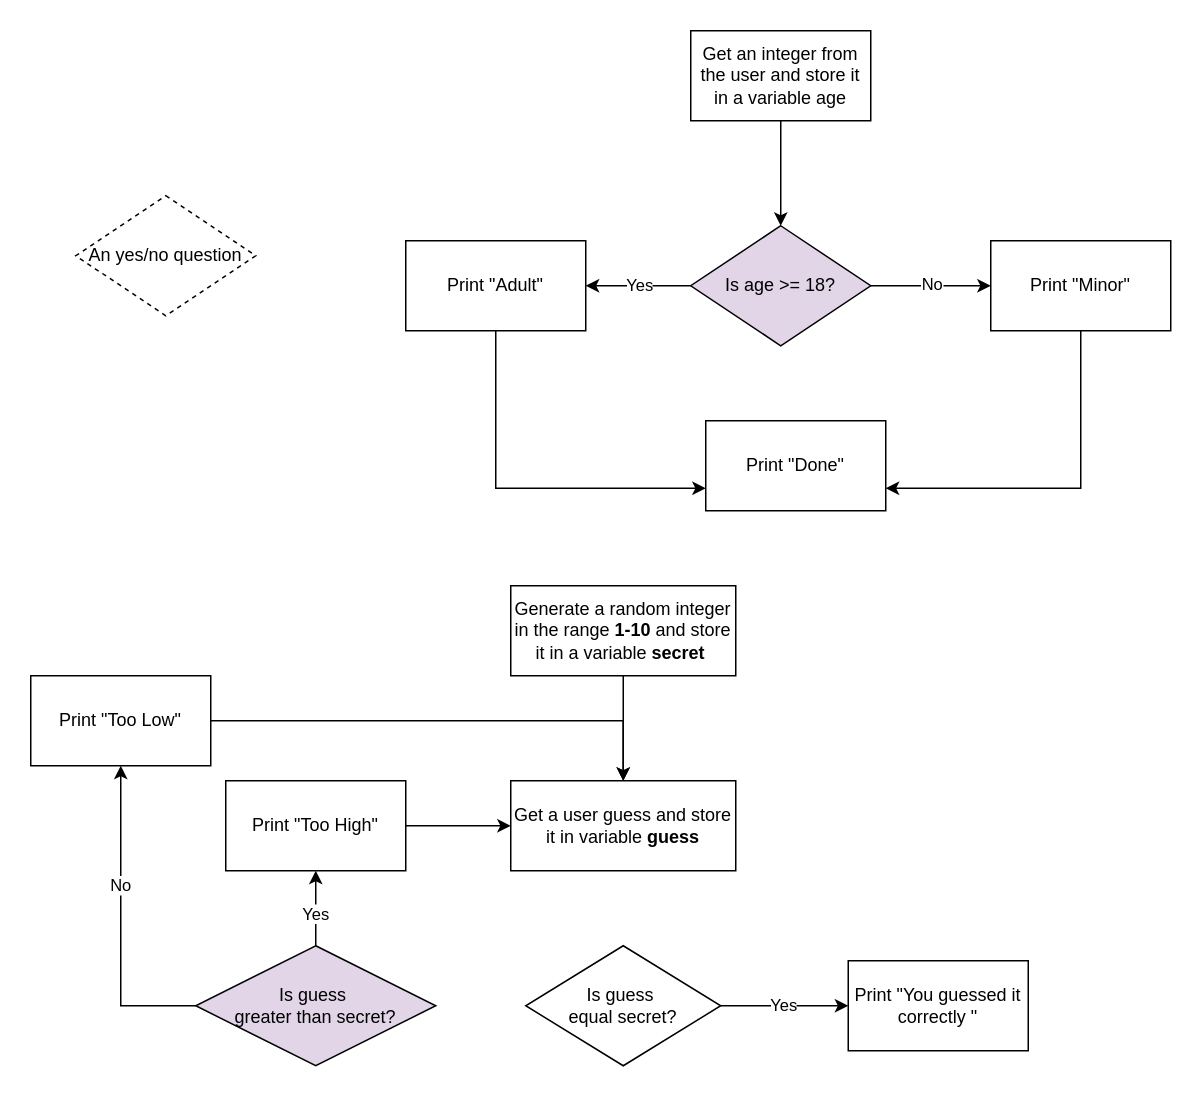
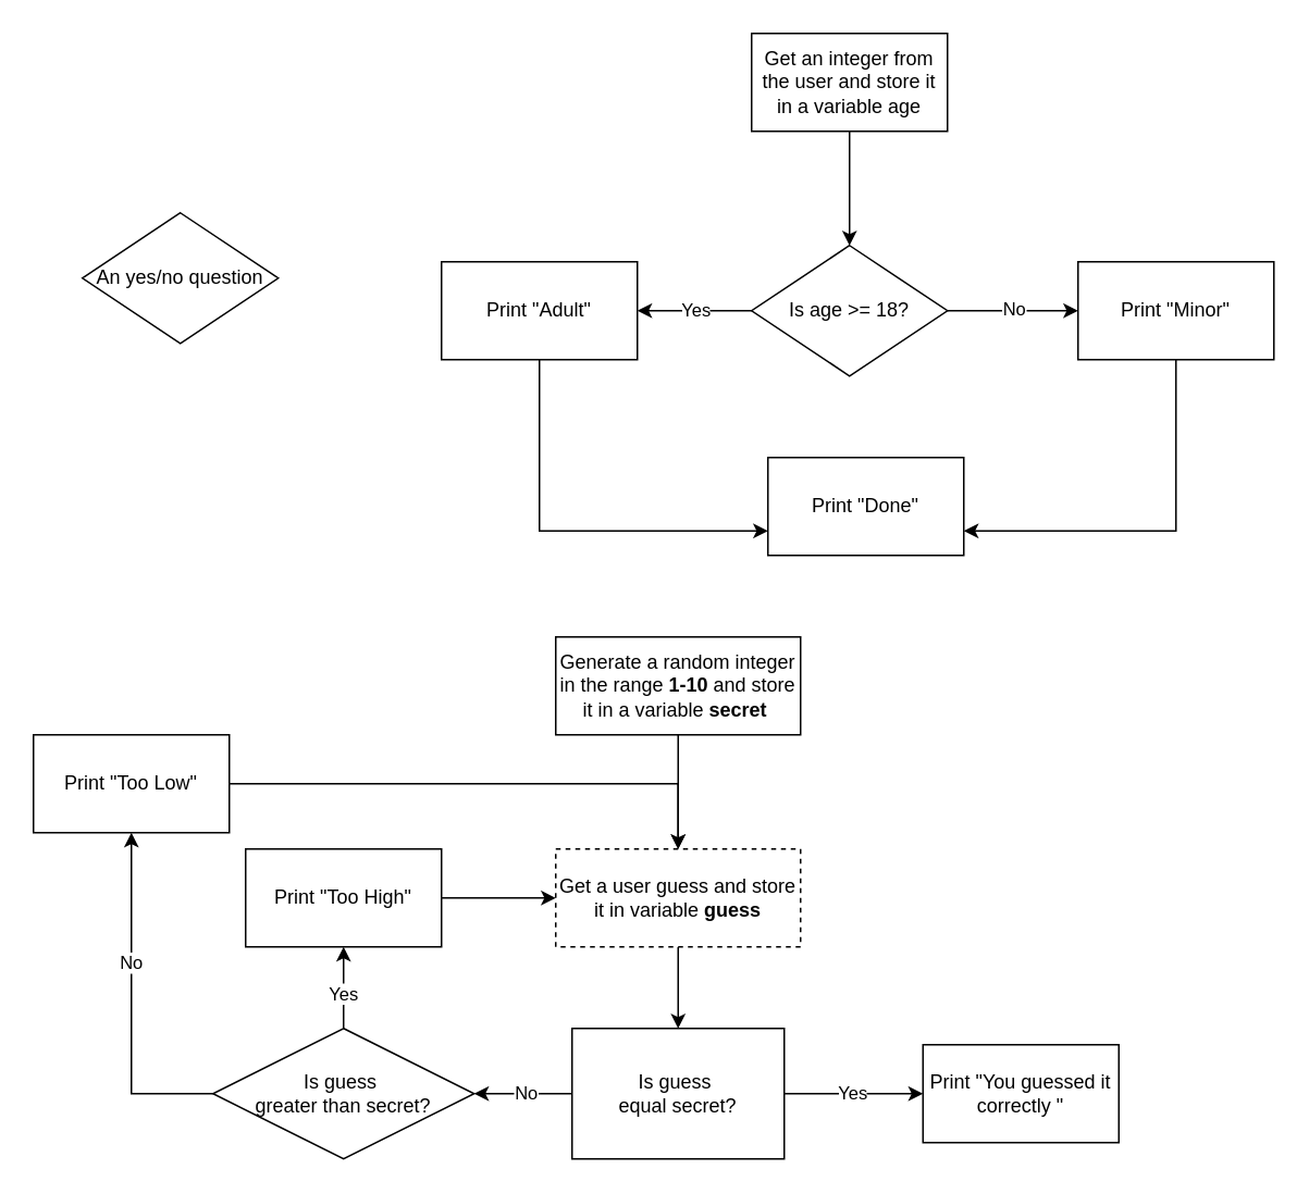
- <mxCell id="2" value="An yes/no question" style="rhombus;whiteSpace=wrap;html=1;rounded=0;dashed=1;" vertex="1" parent="1"><mxGeometry x="50" y="130" width="120" height="80" as="geometry" /></mxCell>
+ <mxCell id="2" value="An yes/no question" style="rhombus;whiteSpace=wrap;html=1;rounded=0;" vertex="1" parent="1"><mxGeometry x="50" y="130" width="120" height="80" as="geometry" /></mxCell>
- <mxCell id="9" value="Is age &amp;gt;= 18?" style="rhombus;whiteSpace=wrap;html=1;rounded=0;fillColor=#e1d5e7;" vertex="1" parent="1"><mxGeometry x="460" y="150" width="120" height="80" as="geometry" /></mxCell>
+ <mxCell id="9" value="Is age &amp;gt;= 18?" style="rhombus;whiteSpace=wrap;html=1;rounded=0;" vertex="1" parent="1"><mxGeometry x="460" y="150" width="120" height="80" as="geometry" /></mxCell>
- <mxCell id="18" value="Get a user guess and store it in variable &lt;b&gt;guess&lt;/b&gt;" style="whiteSpace=wrap;html=1;rounded=0;" vertex="1" parent="1"><mxGeometry x="340" y="520" width="150" height="60" as="geometry" /></mxCell>
+ <mxCell id="18" value="Get a user guess and store it in variable &lt;b&gt;guess&lt;/b&gt;" style="whiteSpace=wrap;html=1;rounded=0;dashed=1;" vertex="1" parent="1"><mxGeometry x="340" y="520" width="150" height="60" as="geometry" /></mxCell>
+ <mxCell id="17" value="" style="edgeStyle=orthogonalEdgeStyle;rounded=0;orthogonalLoop=1;jettySize=auto;html=1;" edge="1" parent="1" source="18" target="23"><mxGeometry relative="1" as="geometry" /></mxCell>
- <mxCell id="29" value="Is guess&amp;nbsp;&lt;div&gt;greater than&amp;nbsp;&lt;span style=&quot;background-color: transparent; color: light-dark(rgb(0, 0, 0), rgb(255, 255, 255));&quot;&gt;secret?&lt;/span&gt;&lt;/div&gt;" style="rhombus;whiteSpace=wrap;html=1;rounded=0;fillColor=#e1d5e7;" vertex="1" parent="1"><mxGeometry x="130" y="630" width="160" height="80" as="geometry" /></mxCell>
+ <mxCell id="29" value="Is guess&amp;nbsp;&lt;div&gt;greater than&amp;nbsp;&lt;span style=&quot;background-color: transparent; color: light-dark(rgb(0, 0, 0), rgb(255, 255, 255));&quot;&gt;secret?&lt;/span&gt;&lt;/div&gt;" style="rhombus;whiteSpace=wrap;html=1;rounded=0;" vertex="1" parent="1"><mxGeometry x="130" y="630" width="160" height="80" as="geometry" /></mxCell>
+ <mxCell id="21" value="" style="edgeStyle=orthogonalEdgeStyle;rounded=0;orthogonalLoop=1;jettySize=auto;html=1;" edge="1" parent="1" source="23" target="29"><mxGeometry relative="1" as="geometry" /></mxCell>
+ <mxCell id="22" value="No" style="edgeLabel;html=1;align=center;verticalAlign=middle;resizable=0;points=[];" vertex="1" connectable="0" parent="21"><mxGeometry x="-0.025" y="-1" relative="1" as="geometry"><mxPoint as="offset" /></mxGeometry></mxCell>
- <mxCell id="23" value="Is guess&amp;nbsp;&lt;div&gt;equal&amp;nbsp;&lt;span style=&quot;background-color: transparent; color: light-dark(rgb(0, 0, 0), rgb(255, 255, 255));&quot;&gt;secret?&lt;/span&gt;&lt;/div&gt;" style="rhombus;whiteSpace=wrap;html=1;rounded=0;" vertex="1" parent="1"><mxGeometry x="350" y="630" width="130" height="80" as="geometry" /></mxCell>
+ <mxCell id="23" value="Is guess&amp;nbsp;&lt;div&gt;equal&amp;nbsp;&lt;span style=&quot;background-color: transparent; color: light-dark(rgb(0, 0, 0), rgb(255, 255, 255));&quot;&gt;secret?&lt;/span&gt;&lt;/div&gt;" style="whiteSpace=wrap;html=1;rounded=0;" vertex="1" parent="1"><mxGeometry x="350" y="630" width="130" height="80" as="geometry" /></mxCell>
